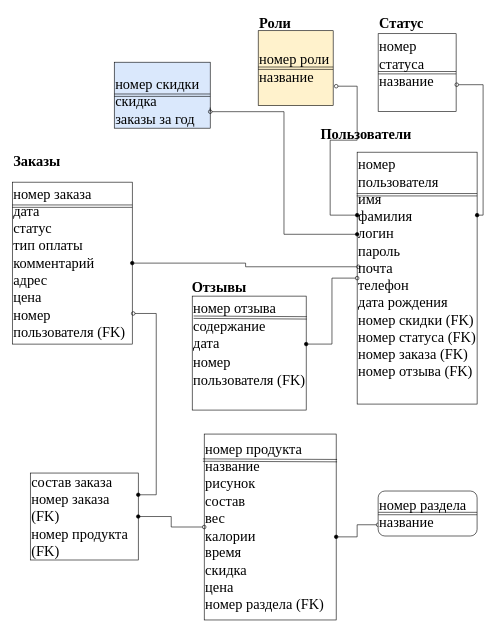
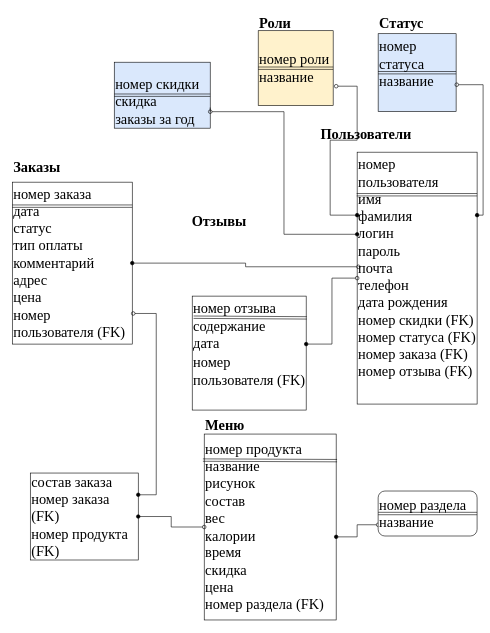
- <mxCell id="6" value="номер статуса&lt;br&gt;название" style="whiteSpace=wrap;html=1;aspect=fixed;fontFamily=Times New Roman;fontSize=24;strokeColor=#000000;fontStyle=0;align=left;verticalAlign=top;" vertex="1" parent="1"><mxGeometry x="630" y="55.5" width="130" height="130" as="geometry" /></mxCell>
+ <mxCell id="6" value="номер статуса&lt;br&gt;название" style="whiteSpace=wrap;html=1;aspect=fixed;fontFamily=Times New Roman;fontSize=24;strokeColor=#000000;fontStyle=0;align=left;verticalAlign=top;fillColor=#dae8fc;" vertex="1" parent="1"><mxGeometry x="630" y="55.5" width="130" height="130" as="geometry" /></mxCell>
- <mxCell id="19" value="Заказы" style="text;html=1;strokeColor=none;fillColor=none;align=left;verticalAlign=middle;whiteSpace=wrap;rounded=0;fontFamily=Times New Roman;fontSize=24;fontStyle=1" vertex="1" parent="1"><mxGeometry x="20" y="253" width="60" height="30" as="geometry" /></mxCell>
+ <mxCell id="19" value="Заказы" style="text;html=1;strokeColor=none;fillColor=none;align=left;verticalAlign=middle;whiteSpace=wrap;rounded=0;fontFamily=Times New Roman;fontSize=24;fontStyle=1" vertex="1" parent="1"><mxGeometry x="20" y="263" width="60" height="30" as="geometry" /></mxCell>
- <mxCell id="16" value="Отзывы" style="text;html=1;strokeColor=none;fillColor=none;align=center;verticalAlign=middle;whiteSpace=wrap;rounded=0;fontFamily=Times New Roman;fontSize=24;fontStyle=1" vertex="1" parent="1"><mxGeometry x="320" y="463" width="90" height="30" as="geometry" /></mxCell>
+ <mxCell id="16" value="Отзывы" style="text;html=1;strokeColor=none;fillColor=none;align=center;verticalAlign=middle;whiteSpace=wrap;rounded=0;fontFamily=Times New Roman;fontSize=24;fontStyle=1" vertex="1" parent="1"><mxGeometry x="320" y="353" width="90" height="30" as="geometry" /></mxCell>
+ <mxCell id="22" value="&lt;b&gt;Меню&lt;/b&gt;" style="text;html=1;strokeColor=none;fillColor=none;align=left;verticalAlign=middle;whiteSpace=wrap;rounded=0;fontFamily=Times New Roman;fontSize=24;" vertex="1" parent="1"><mxGeometry x="340" y="693" width="60" height="30" as="geometry" /></mxCell>
